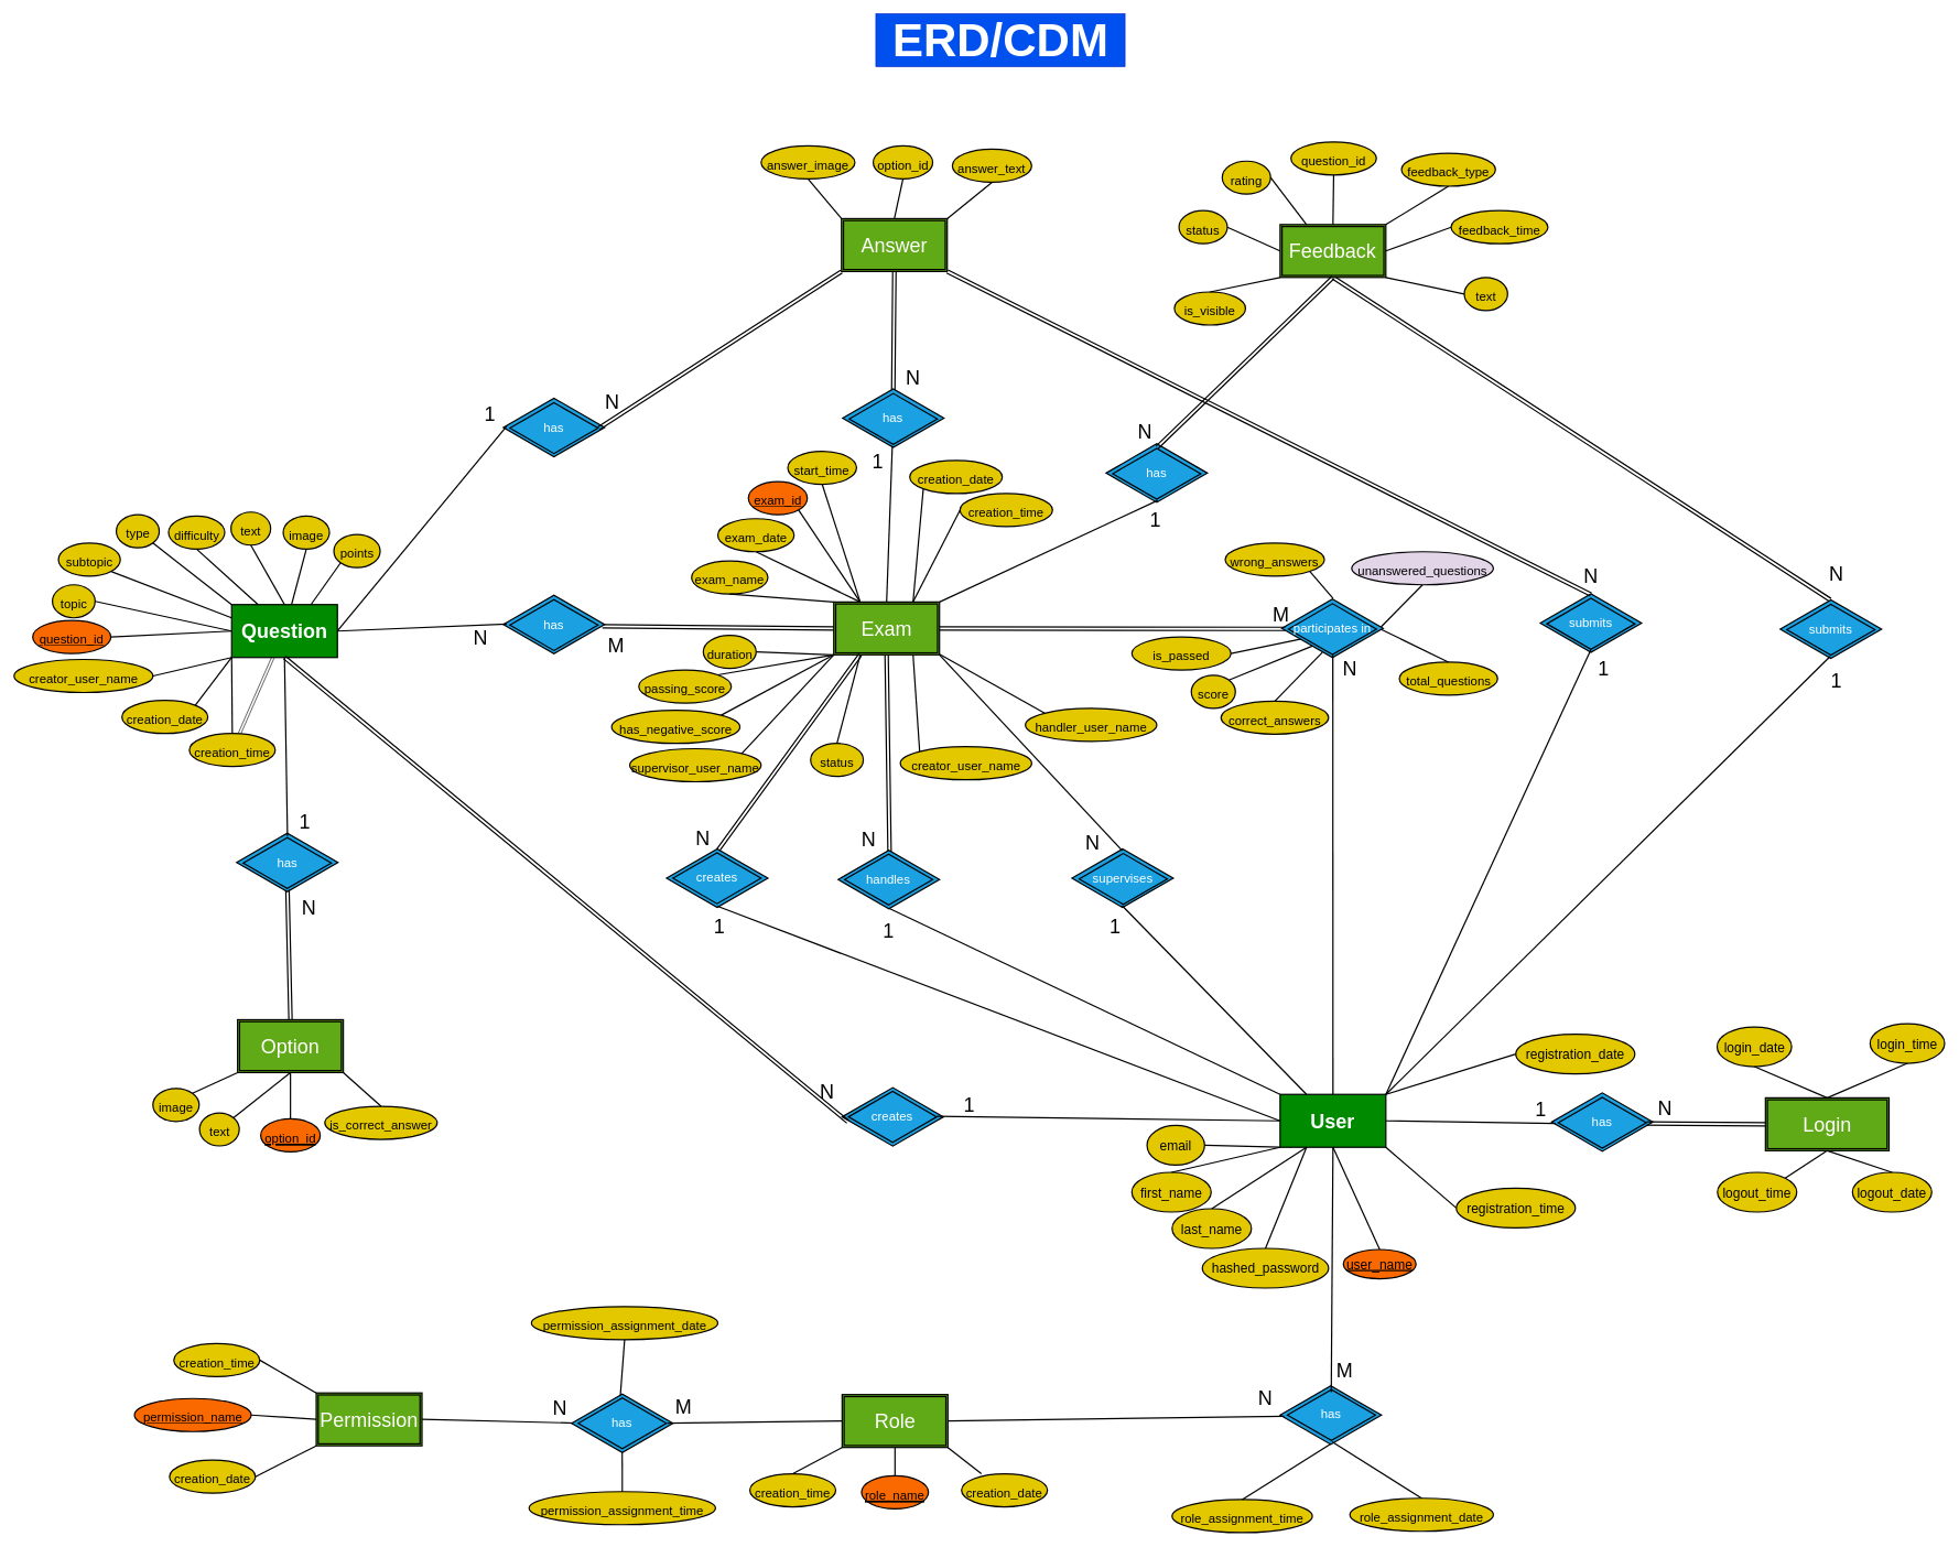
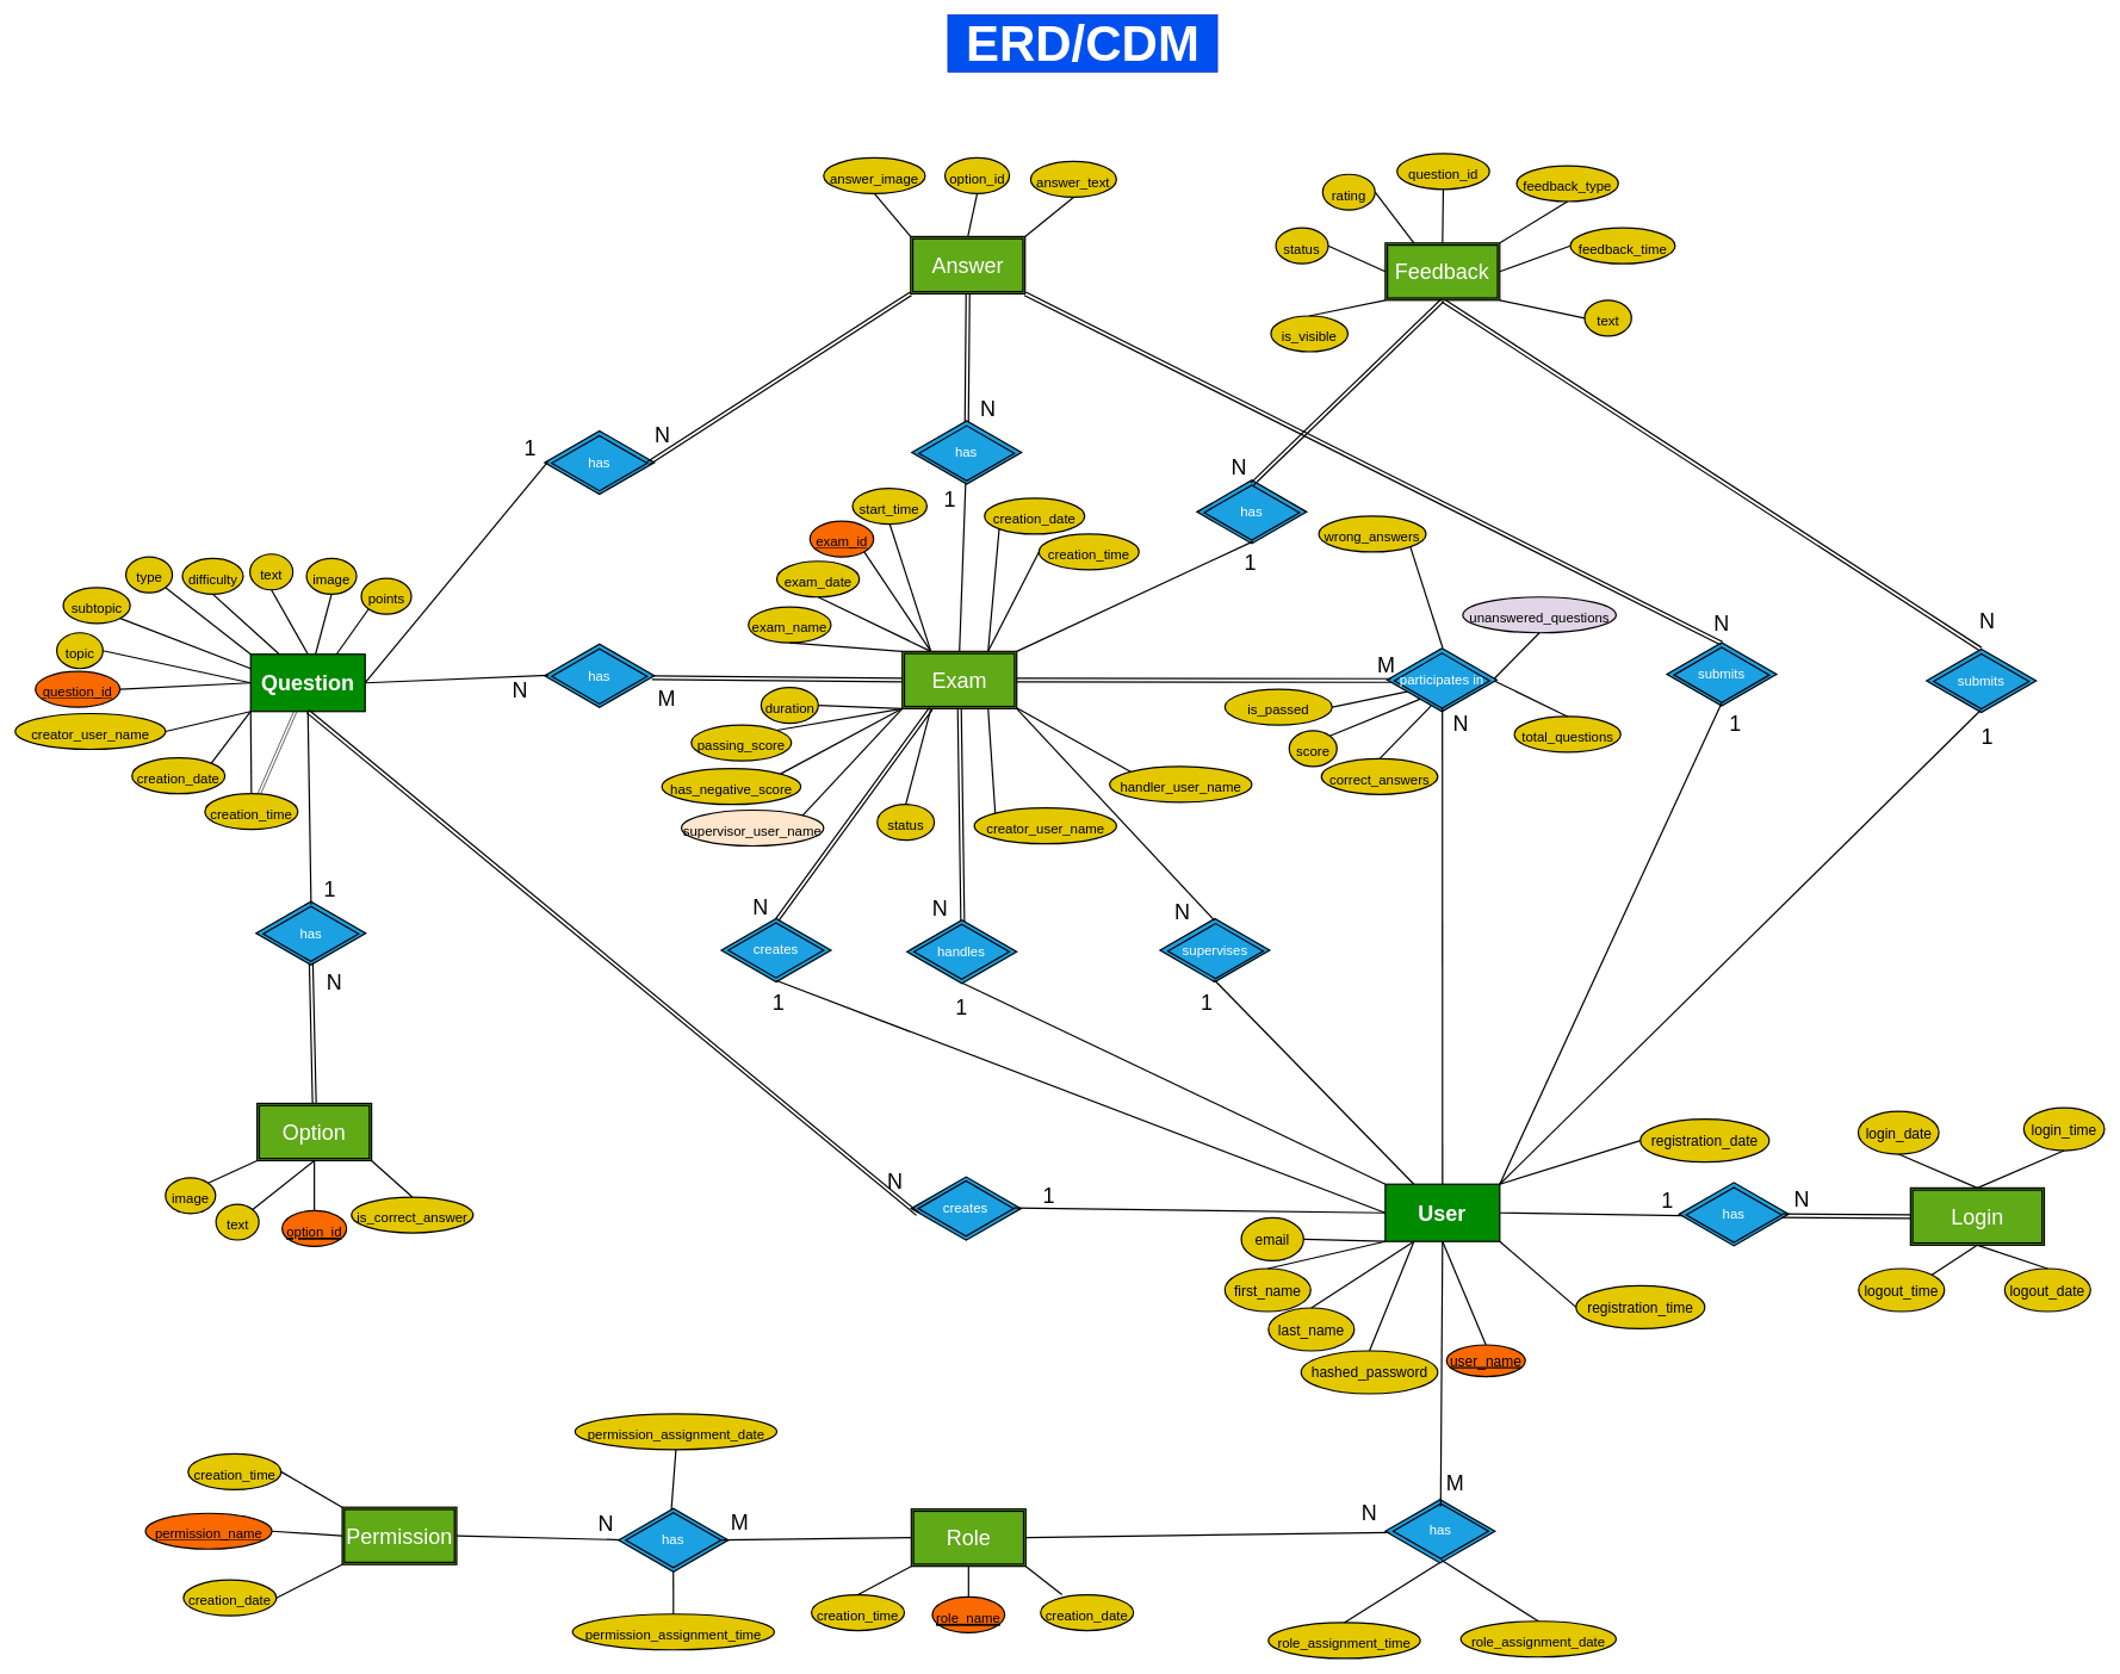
- <mxCell id="150" value="&lt;span style=&quot;font-size: 19px;&quot;&gt;wrong_answers&lt;/span&gt;" style="ellipse;whiteSpace=wrap;html=1;fontSize=30;fillColor=#e3c800;fontColor=#000000;strokeColor=#000000;strokeWidth=2;" parent="1" vertex="1"><mxGeometry x="1853.33" y="821" width="150" height="50" as="geometry" /></mxCell>
+ <mxCell id="150" value="&lt;span style=&quot;font-size: 19px;&quot;&gt;wrong_answers&lt;/span&gt;" style="ellipse;whiteSpace=wrap;html=1;fontSize=30;fillColor=#e3c800;fontColor=#000000;strokeColor=#000000;strokeWidth=2;" parent="1" vertex="1"><mxGeometry x="1843.33" y="721" width="150" height="50" as="geometry" /></mxCell>
- <mxCell id="169" value="&lt;span style=&quot;font-size: 19px;&quot;&gt;supervisor_user_name&lt;/span&gt;" style="ellipse;whiteSpace=wrap;html=1;fontSize=30;fillColor=#e3c800;fontColor=#000000;strokeColor=#000000;strokeWidth=2;" parent="1" vertex="1"><mxGeometry x="952.38" y="1132" width="198.67" height="50" as="geometry" /></mxCell>
+ <mxCell id="169" value="&lt;span style=&quot;font-size: 19px;&quot;&gt;supervisor_user_name&lt;/span&gt;" style="ellipse;whiteSpace=wrap;html=1;fontSize=30;fillColor=#ffe6cc;fontColor=#000000;strokeColor=#000000;strokeWidth=2;" parent="1" vertex="1"><mxGeometry x="952.38" y="1132" width="198.67" height="50" as="geometry" /></mxCell>
- <mxCell id="68" value="user_name" style="ellipse;whiteSpace=wrap;html=1;fontSize=20;fontStyle=4;fillColor=#fa6800;fontColor=#000000;strokeColor=#000000;strokeWidth=2;" parent="1" vertex="1"><mxGeometry x="2032" y="1889.7" width="110" height="44.2" as="geometry" /></mxCell>
+ <mxCell id="68" value="user_name" style="ellipse;whiteSpace=wrap;html=1;fontSize=20;fontStyle=4;fillColor=#fa6800;fontColor=#000000;strokeColor=#000000;strokeWidth=2;" parent="1" vertex="1"><mxGeometry x="2022" y="1879.7" width="110" height="44.2" as="geometry" /></mxCell>
